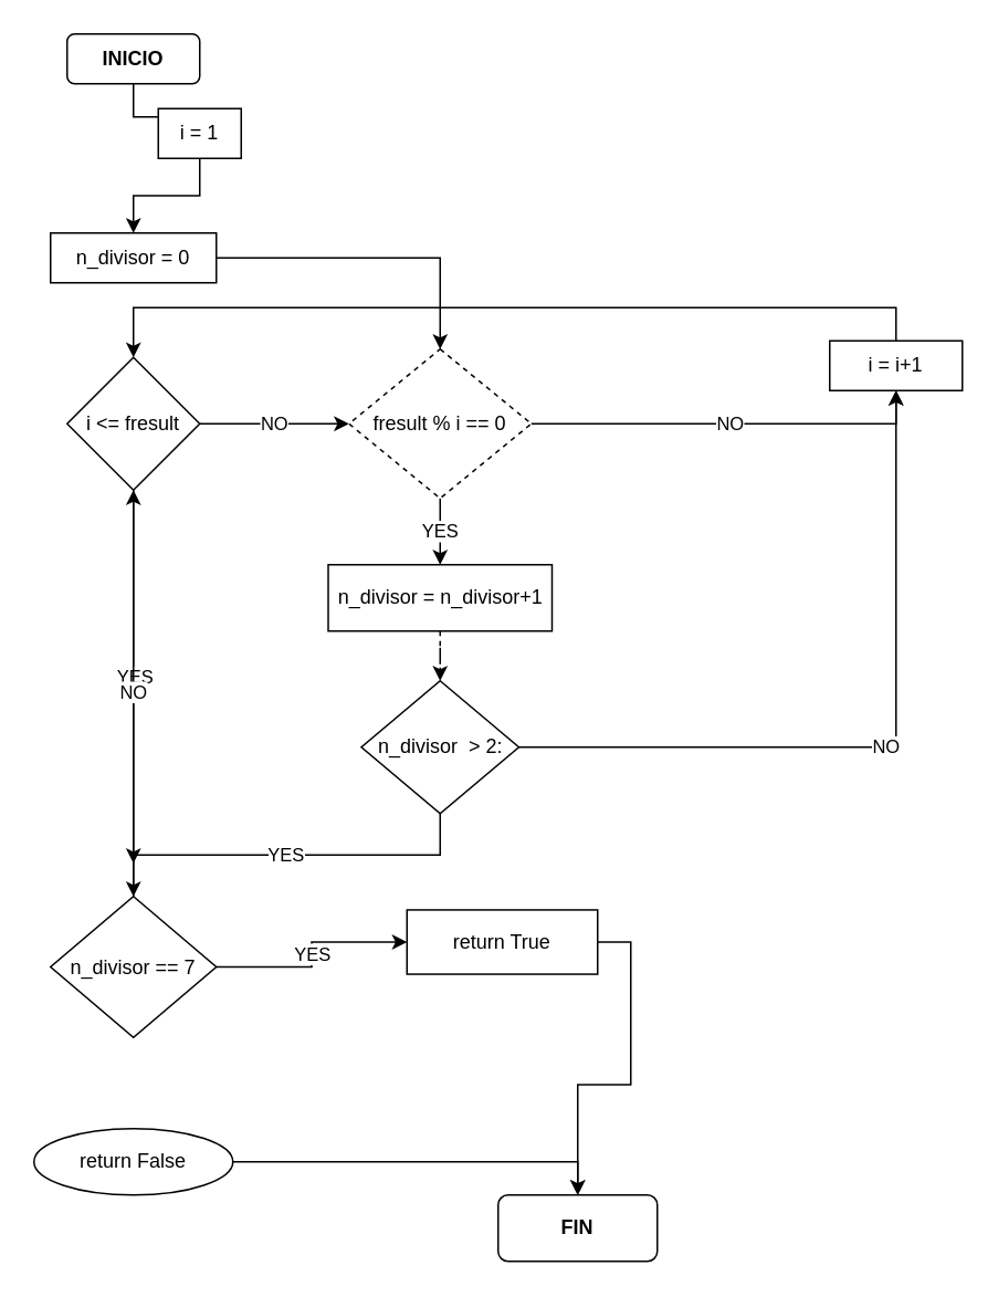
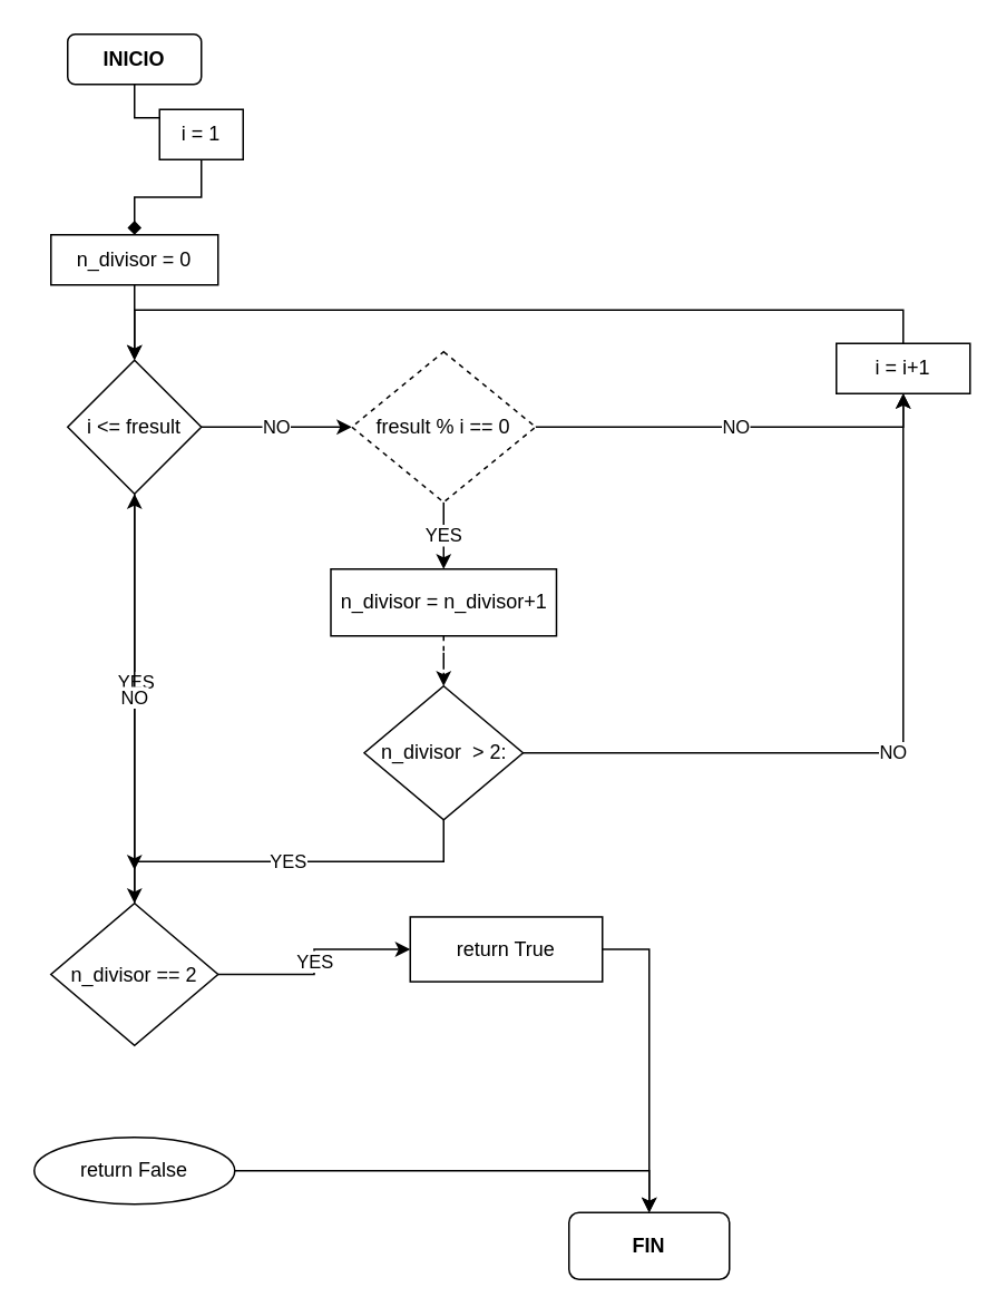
- <mxCell id="4" value="" style="edgeStyle=orthogonalEdgeStyle;rounded=0;orthogonalLoop=1;jettySize=auto;html=1;" edge="1" parent="1" source="5" target="7"><mxGeometry relative="1" as="geometry" /></mxCell>
+ <mxCell id="4" value="" style="edgeStyle=orthogonalEdgeStyle;rounded=0;orthogonalLoop=1;jettySize=auto;html=1;endArrow=diamond;" edge="1" parent="1" source="5" target="7"><mxGeometry relative="1" as="geometry" /></mxCell>
- <mxCell id="6" value="" style="edgeStyle=orthogonalEdgeStyle;rounded=0;orthogonalLoop=1;jettySize=auto;html=1;" edge="1" parent="1" source="7" target="13"><mxGeometry relative="1" as="geometry" /></mxCell>
+ <mxCell id="6" value="" style="edgeStyle=orthogonalEdgeStyle;rounded=0;orthogonalLoop=1;jettySize=auto;html=1;" edge="1" parent="1" source="7" target="10"><mxGeometry relative="1" as="geometry" /></mxCell>
- <mxCell id="23" value="n_divisor == 7" style="rhombus;whiteSpace=wrap;html=1;" vertex="1" parent="1"><mxGeometry x="30" y="540" width="100" height="85" as="geometry" /></mxCell>
+ <mxCell id="23" value="n_divisor == 2" style="rhombus;whiteSpace=wrap;html=1;" vertex="1" parent="1"><mxGeometry x="30" y="540" width="100" height="85" as="geometry" /></mxCell>
- <mxCell id="28" value="&lt;b&gt;FIN&lt;/b&gt;" style="rounded=1;whiteSpace=wrap;html=1;" vertex="1" parent="1"><mxGeometry x="300" y="720" width="96" height="40" as="geometry" /></mxCell>
+ <mxCell id="28" value="&lt;b&gt;FIN&lt;/b&gt;" style="rounded=1;whiteSpace=wrap;html=1;" vertex="1" parent="1"><mxGeometry x="340" y="725" width="96" height="40" as="geometry" /></mxCell>
